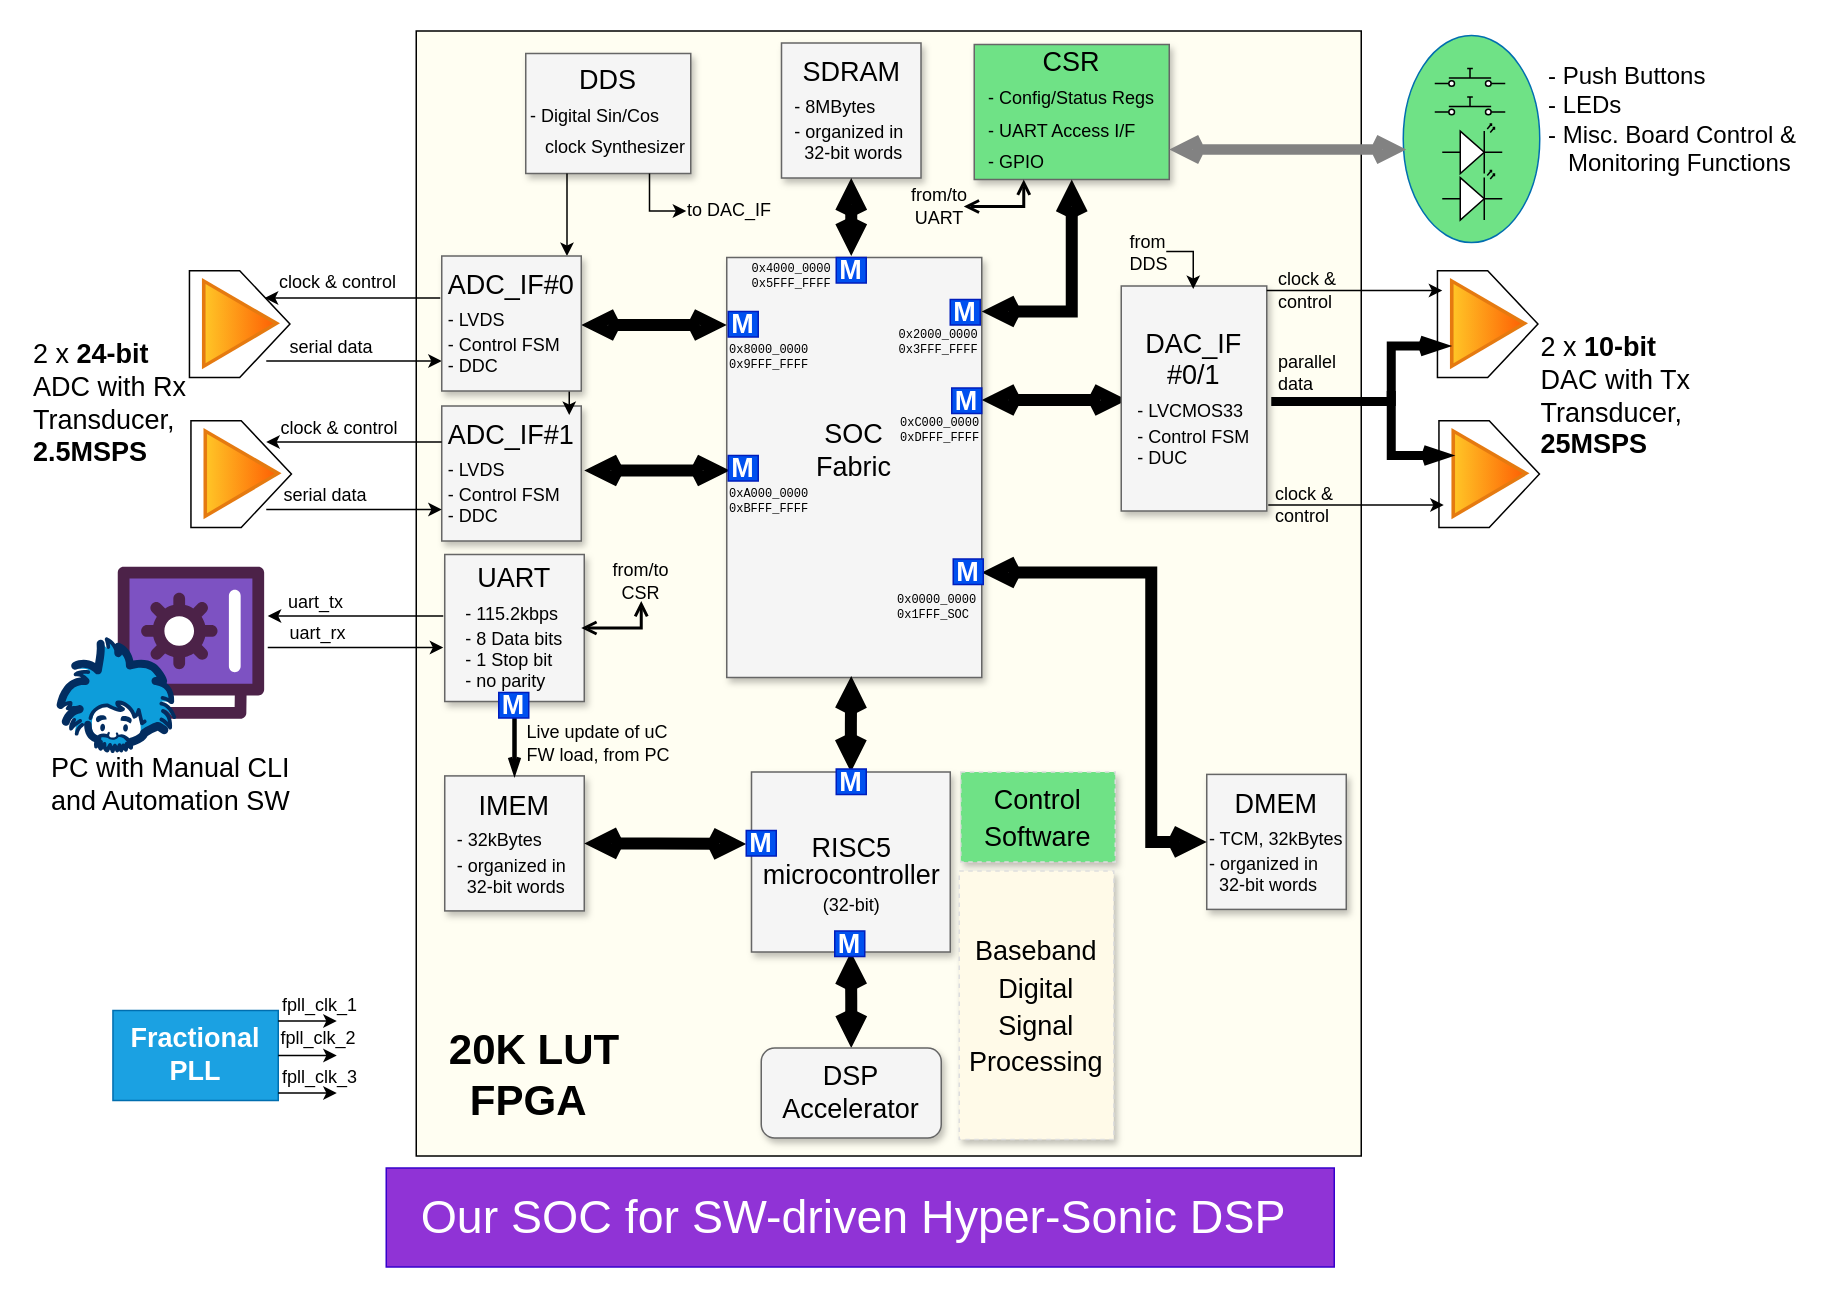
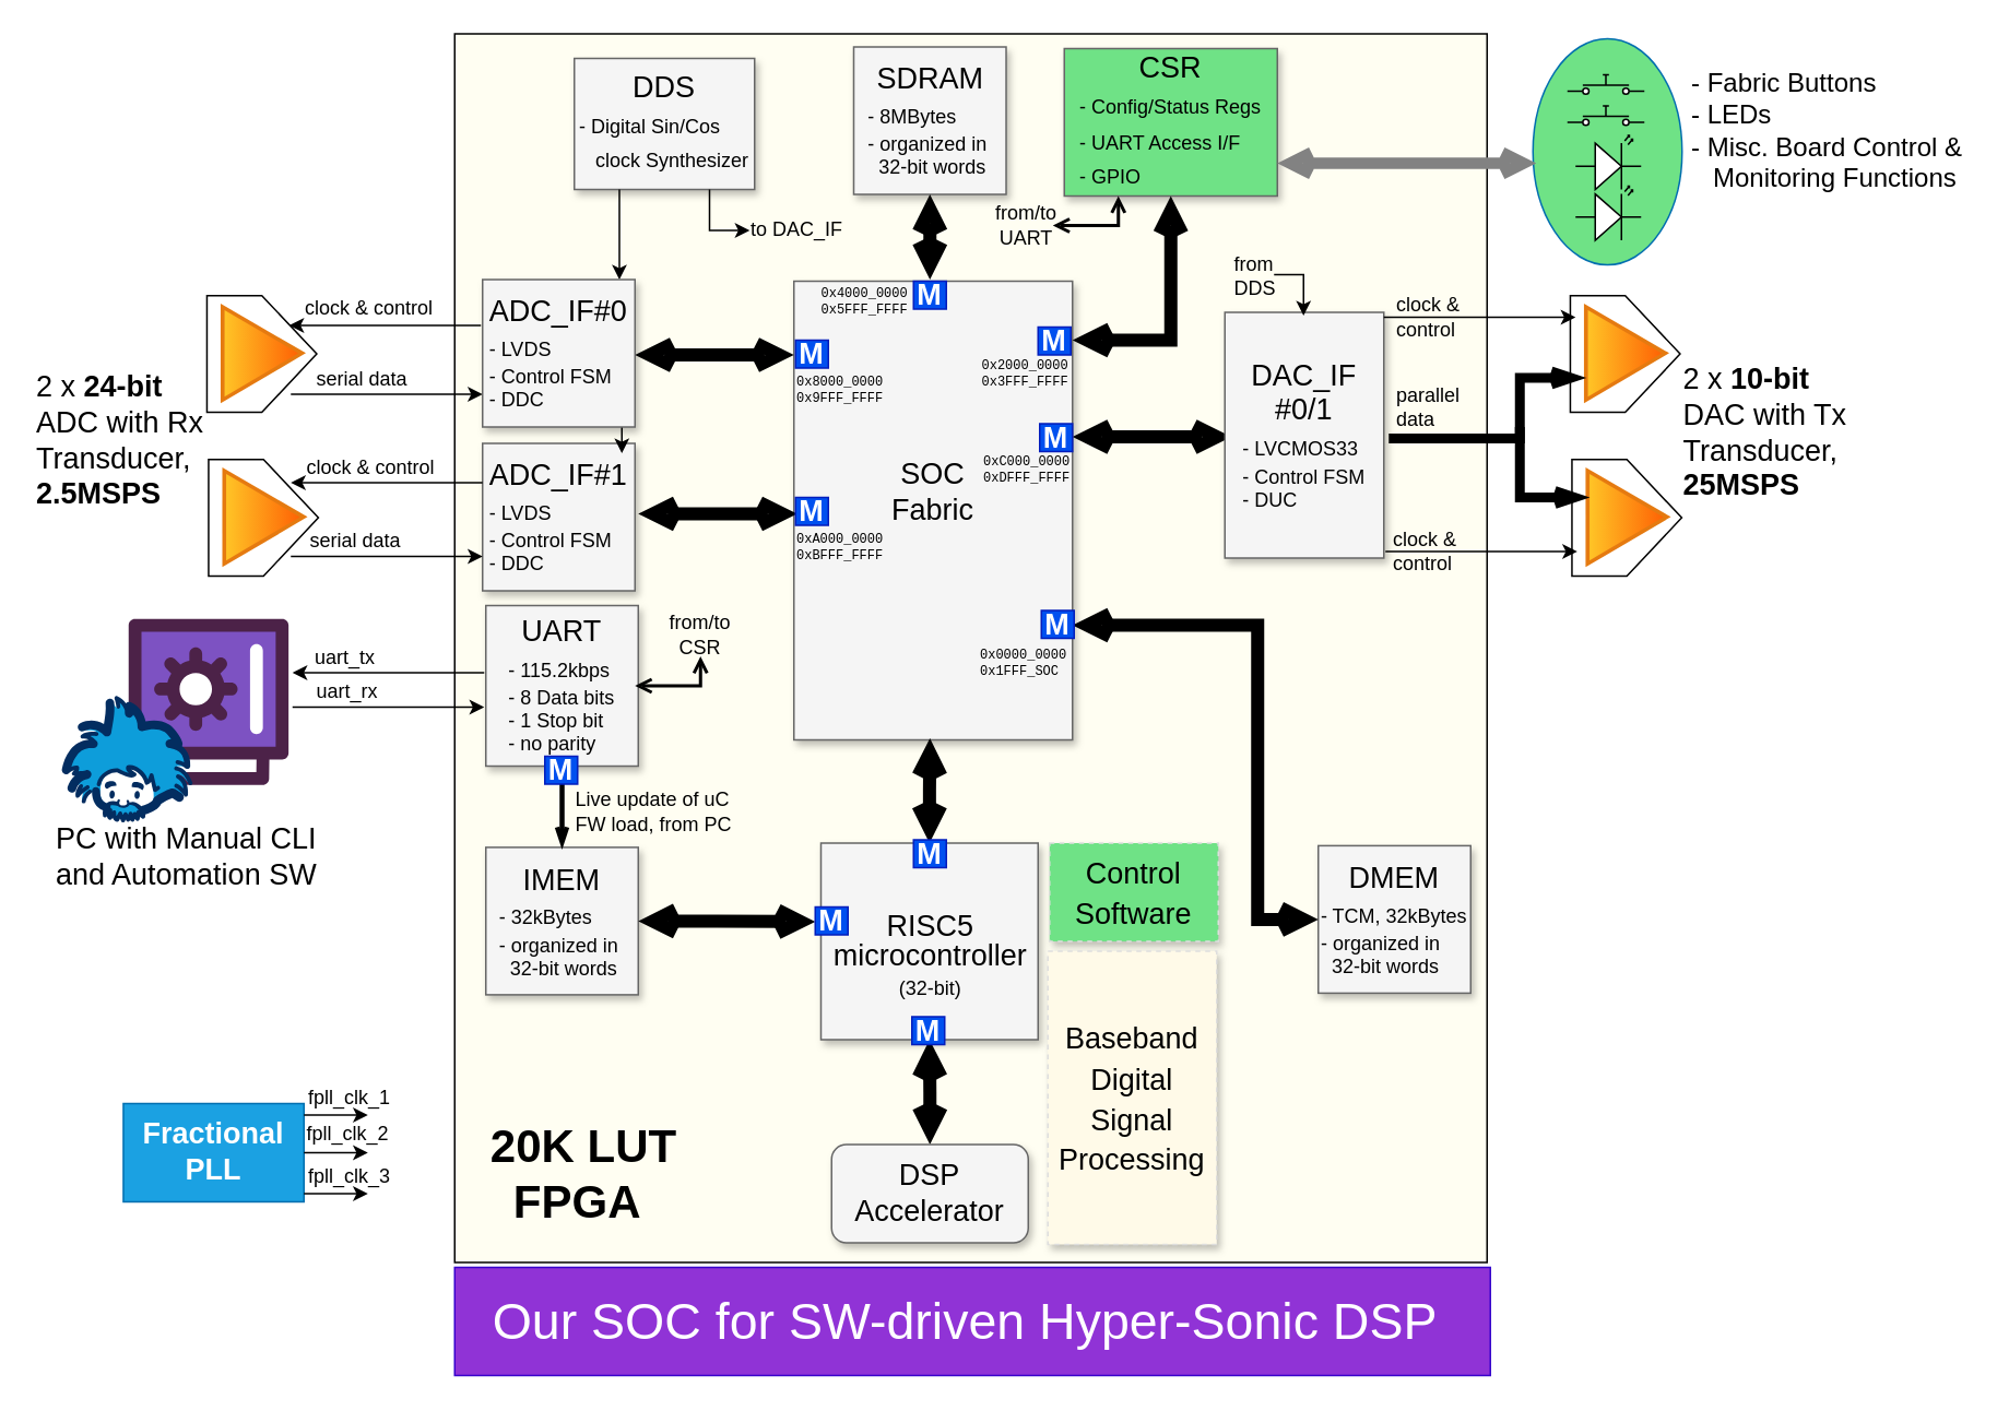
- <mxCell id="94" value="&lt;font style=&quot;font-size: 16px;&quot;&gt;- Push Buttons&lt;br&gt;- LEDs&lt;br&gt;- Misc. Board Control &amp;amp;&lt;br&gt;&amp;nbsp; &amp;nbsp;Monitoring Functions&lt;/font&gt;" style="text;strokeColor=none;align=left;fillColor=none;html=1;verticalAlign=middle;whiteSpace=wrap;rounded=0;" parent="1" vertex="1"><mxGeometry x="1030" y="37" width="174" height="84" as="geometry" /></mxCell>
+ <mxCell id="94" value="&lt;font style=&quot;font-size: 16px;&quot;&gt;- Fabric Buttons&lt;br&gt;- LEDs&lt;br&gt;- Misc. Board Control &amp;amp;&lt;br&gt;&amp;nbsp; &amp;nbsp;Monitoring Functions&lt;/font&gt;" style="text;strokeColor=none;align=left;fillColor=none;html=1;verticalAlign=middle;whiteSpace=wrap;rounded=0;" parent="1" vertex="1"><mxGeometry x="1030" y="37" width="174" height="84" as="geometry" /></mxCell>
- <mxCell id="103" value="&lt;font style=&quot;&quot;&gt;&lt;font style=&quot;font-size: 31px;&quot;&gt;Our SOC for SW-driven Hyper-Sonic DSP&amp;nbsp;&lt;/font&gt;&lt;br&gt;&lt;/font&gt;" style="text;strokeColor=#3700CC;align=center;fillColor=#9033D6;html=1;verticalAlign=middle;whiteSpace=wrap;rounded=0;fontColor=#ffffff;" parent="1" vertex="1"><mxGeometry x="257" y="778" width="632" height="66" as="geometry" /></mxCell>
+ <mxCell id="103" value="&lt;font style=&quot;&quot;&gt;&lt;font style=&quot;font-size: 31px;&quot;&gt;Our SOC for SW-driven Hyper-Sonic DSP&amp;nbsp;&lt;/font&gt;&lt;br&gt;&lt;/font&gt;" style="text;strokeColor=#3700CC;align=center;fillColor=#9033D6;html=1;verticalAlign=middle;whiteSpace=wrap;rounded=0;fontColor=#ffffff;" parent="1" vertex="1"><mxGeometry x="277" y="773" width="632" height="66" as="geometry" /></mxCell>
